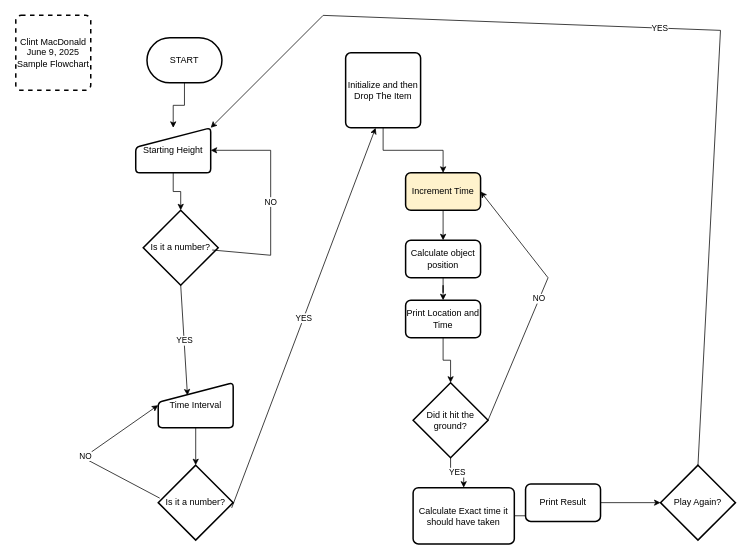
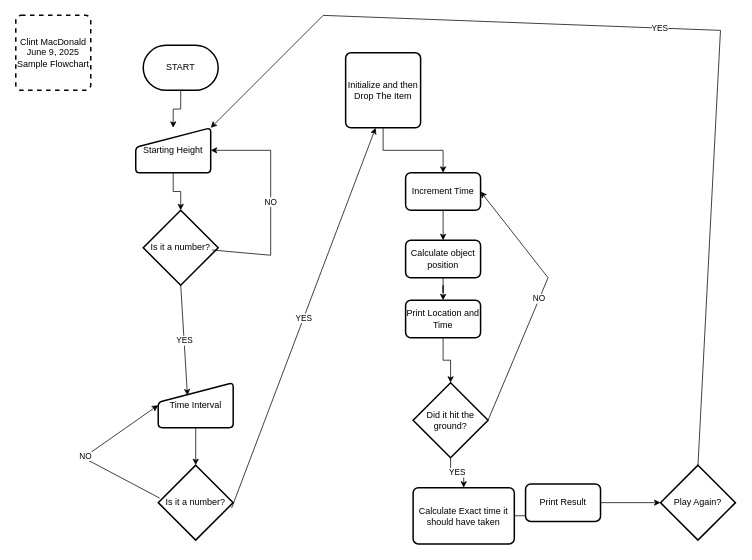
- <mxCell id="3" value="START" style="strokeWidth=2;html=1;shape=mxgraph.flowchart.terminator;whiteSpace=wrap;" vertex="1" parent="1"><mxGeometry x="195" y="50" width="100" height="60" as="geometry" /></mxCell>
+ <mxCell id="3" value="START" style="strokeWidth=2;html=1;shape=mxgraph.flowchart.terminator;whiteSpace=wrap;" vertex="1" parent="1"><mxGeometry x="190" y="60" width="100" height="60" as="geometry" /></mxCell>
- <mxCell id="17" value="Increment Time" style="rounded=1;whiteSpace=wrap;html=1;absoluteArcSize=1;arcSize=14;strokeWidth=2;fillColor=#fff2cc;" vertex="1" parent="1"><mxGeometry x="540" y="230" width="100" height="50" as="geometry" /></mxCell>
+ <mxCell id="17" value="Increment Time" style="rounded=1;whiteSpace=wrap;html=1;absoluteArcSize=1;arcSize=14;strokeWidth=2;" vertex="1" parent="1"><mxGeometry x="540" y="230" width="100" height="50" as="geometry" /></mxCell>
